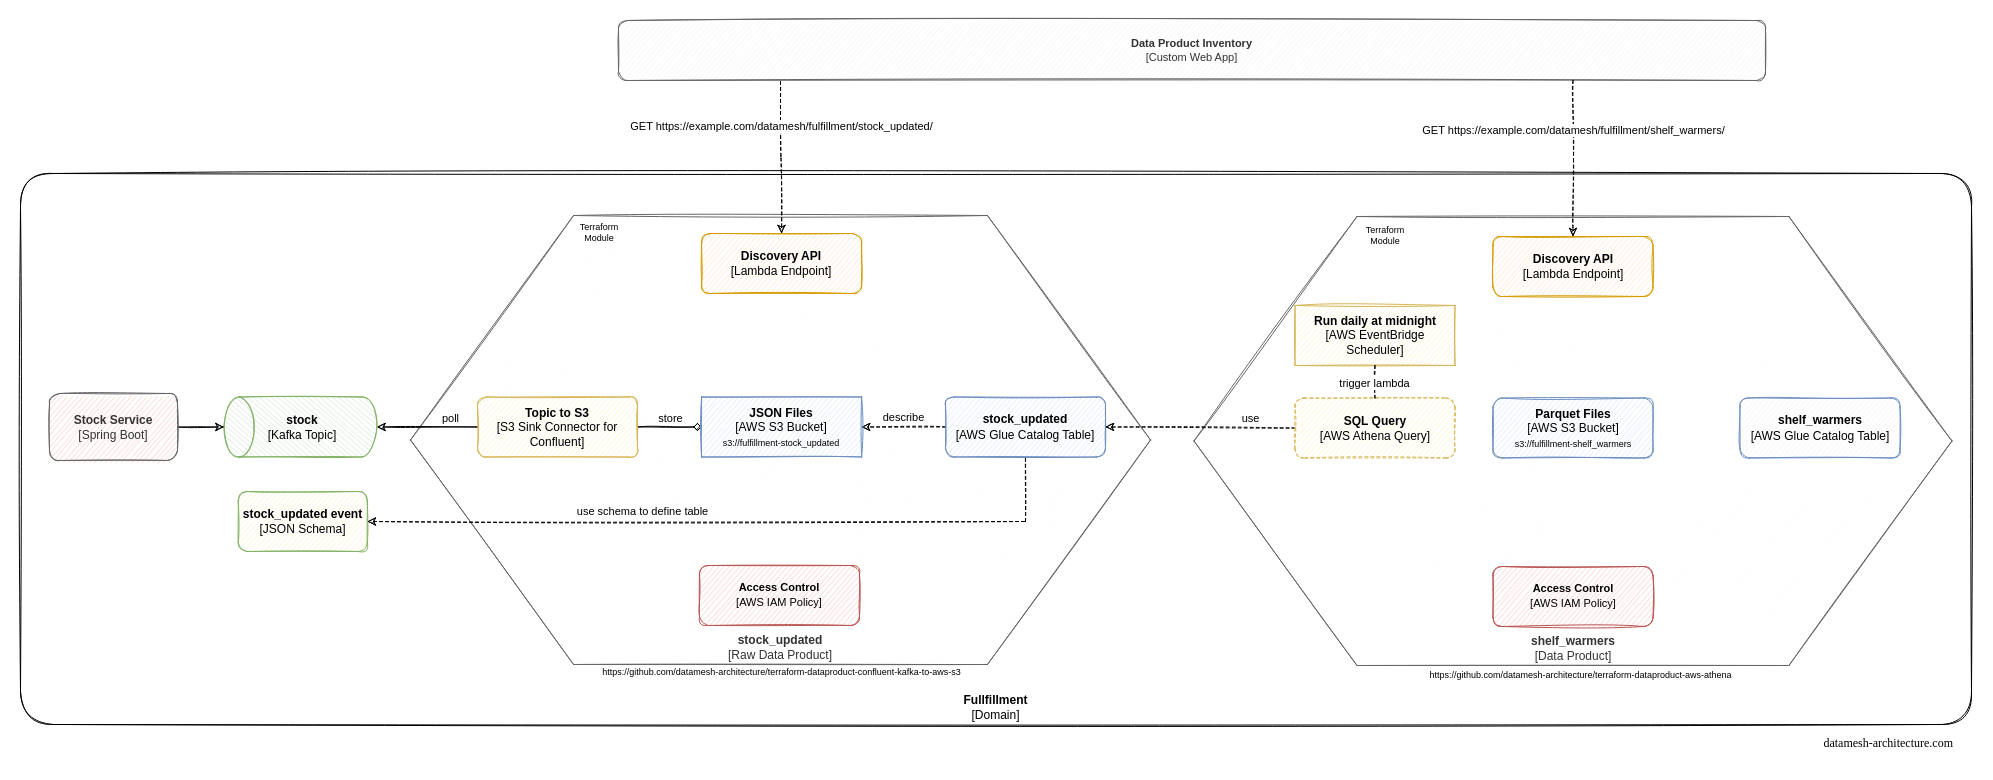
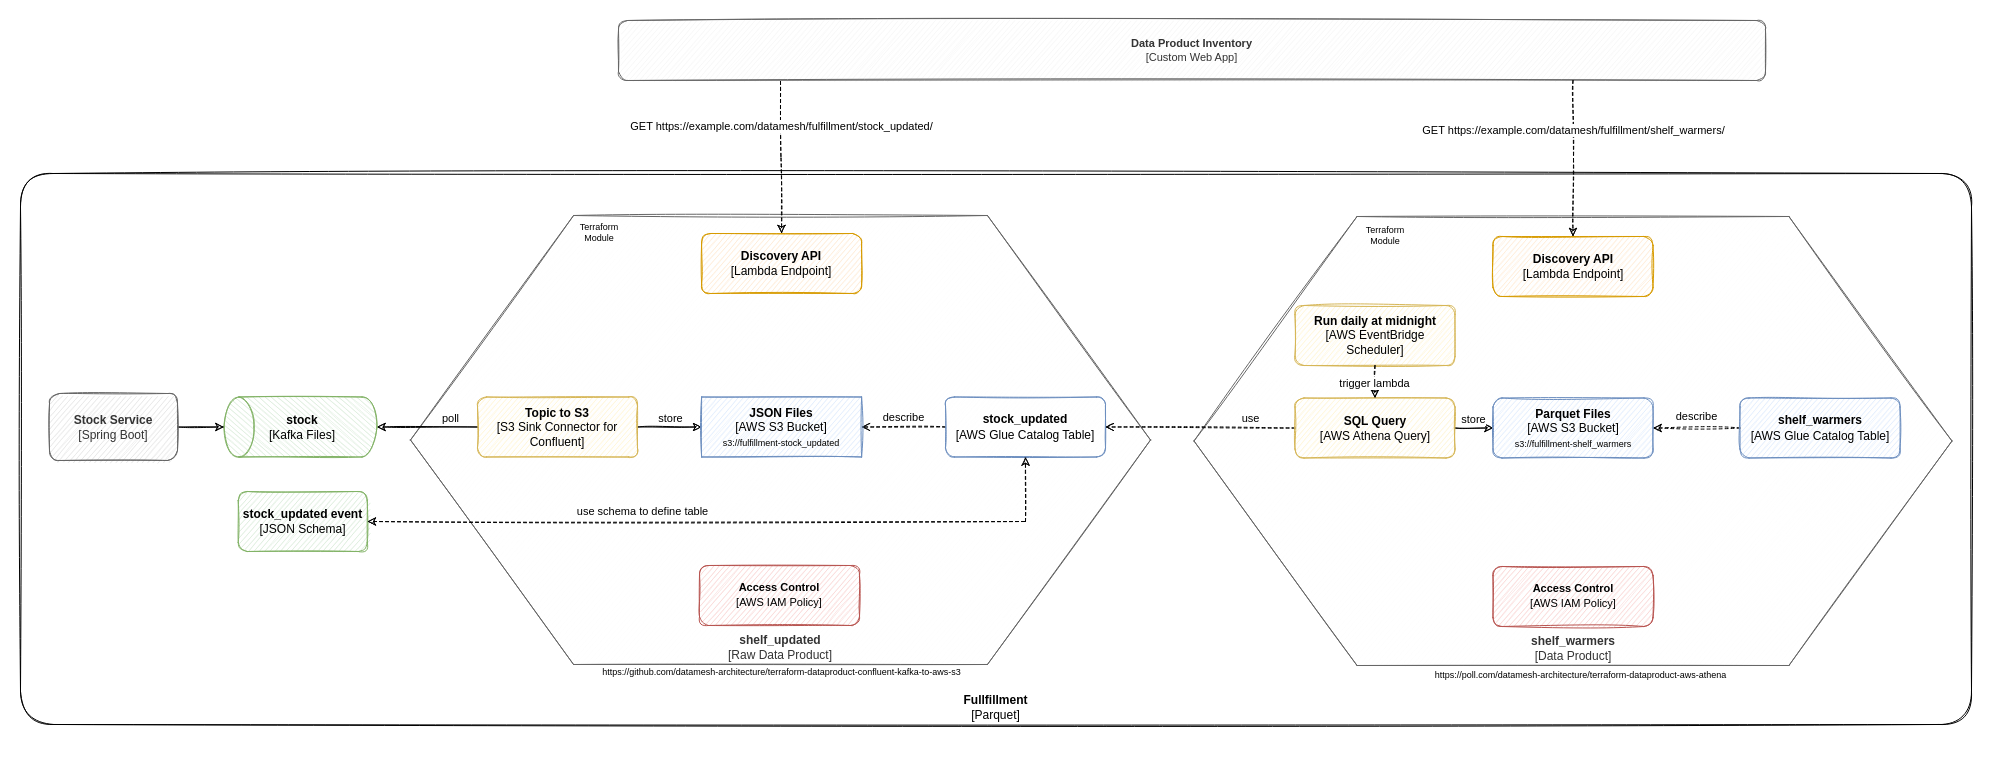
- <mxCell id="34" value="&lt;b&gt;Run daily at midnight&lt;br&gt;&lt;/b&gt;[AWS EventBridge Scheduler]" style="whiteSpace=wrap;html=1;fillColor=#fff2cc;strokeColor=#d6b656;sketch=1;rounded=0;" parent="1" vertex="1"><mxGeometry x="1294.5" y="305" width="160" height="60" as="geometry" /></mxCell>
+ <mxCell id="34" value="&lt;b&gt;Run daily at midnight&lt;br&gt;&lt;/b&gt;[AWS EventBridge Scheduler]" style="rounded=1;whiteSpace=wrap;html=1;fillColor=#fff2cc;strokeColor=#d6b656;sketch=1;" parent="1" vertex="1"><mxGeometry x="1294.5" y="305" width="160" height="60" as="geometry" /></mxCell>
- <mxCell id="35" value="" style="edgeStyle=none;rounded=0;orthogonalLoop=1;jettySize=auto;html=1;dashed=1;fontFamily=Helvetica;fontSize=11;startArrow=none;startFill=0;endArrow=none;endFill=1;entryX=0.5;entryY=0;entryDx=0;entryDy=0;sketch=1;" parent="1" source="34" target="26" edge="1"><mxGeometry relative="1" as="geometry"><mxPoint x="1349.016" y="365" as="sourcePoint" /><mxPoint x="1321.5" y="858" as="targetPoint" /></mxGeometry></mxCell>
+ <mxCell id="35" value="" style="edgeStyle=none;rounded=0;orthogonalLoop=1;jettySize=auto;html=1;dashed=1;fontFamily=Helvetica;fontSize=11;startArrow=none;startFill=0;endArrow=classic;endFill=1;entryX=0.5;entryY=0;entryDx=0;entryDy=0;sketch=1;" parent="1" source="34" target="26" edge="1"><mxGeometry relative="1" as="geometry"><mxPoint x="1349.016" y="365" as="sourcePoint" /><mxPoint x="1321.5" y="858" as="targetPoint" /></mxGeometry></mxCell>
- <mxCell id="13" value="&lt;b style=&quot;font-size: 12px;&quot;&gt;Stock Service&lt;br style=&quot;font-size: 12px;&quot;&gt;&lt;/b&gt;[Spring Boot]" style="rounded=1;whiteSpace=wrap;html=1;verticalAlign=middle;fontSize=12;fillColor=#f8cecc;fontColor=#333333;strokeColor=#666666;sketch=1;" parent="1" vertex="1"><mxGeometry x="49" y="393" width="128" height="67" as="geometry" /></mxCell>
+ <mxCell id="13" value="&lt;b style=&quot;font-size: 12px;&quot;&gt;Stock Service&lt;br style=&quot;font-size: 12px;&quot;&gt;&lt;/b&gt;[Spring Boot]" style="rounded=1;whiteSpace=wrap;html=1;verticalAlign=middle;fontSize=12;fillColor=#E0E0E0;fontColor=#333333;strokeColor=#666666;sketch=1;" parent="1" vertex="1"><mxGeometry x="49" y="393" width="128" height="67" as="geometry" /></mxCell>
- <mxCell id="9" style="rounded=0;orthogonalLoop=1;jettySize=auto;html=1;entryX=0;entryY=0.5;entryDx=0;entryDy=0;sketch=1;endArrow=diamond;" parent="1" source="11" target="41" edge="1"><mxGeometry relative="1" as="geometry"><mxPoint x="832" y="426.5" as="targetPoint" /></mxGeometry></mxCell>
+ <mxCell id="9" style="rounded=0;orthogonalLoop=1;jettySize=auto;html=1;entryX=0;entryY=0.5;entryDx=0;entryDy=0;sketch=1;" parent="1" source="11" target="41" edge="1"><mxGeometry relative="1" as="geometry"><mxPoint x="832" y="426.5" as="targetPoint" /></mxGeometry></mxCell>
- <mxCell id="14" style="rounded=0;orthogonalLoop=1;jettySize=auto;html=1;entryX=1;entryY=0.5;entryDx=0;entryDy=0;fontFamily=Helvetica;fontSize=11;dashed=1;sketch=1;" parent="1" source="16" target="41" edge="1"><mxGeometry relative="1" as="geometry" /></mxCell>
+ <mxCell id="14" style="rounded=0;orthogonalLoop=1;jettySize=auto;html=1;entryX=1;entryY=0.5;entryDx=0;entryDy=0;fontFamily=Helvetica;fontSize=11;dashed=1;sketch=1;endArrow=open;" parent="1" source="16" target="41" edge="1"><mxGeometry relative="1" as="geometry" /></mxCell>
- <mxCell id="16" value="&lt;font face=&quot;Helvetica&quot; style=&quot;font-size: 12px;&quot;&gt;&lt;b style=&quot;font-size: 12px;&quot;&gt;stock_updated&lt;br style=&quot;font-size: 12px;&quot;&gt;&lt;/b&gt;[AWS Glue Catalog Table]&lt;/font&gt;" style="rounded=1;whiteSpace=wrap;html=1;fontFamily=Courier New;fontSize=12;fillColor=#dae8fc;strokeColor=#6c8ebf;sketch=1;" parent="1" vertex="1"><mxGeometry x="945" y="396.5" width="160" height="60" as="geometry" /></mxCell>
+ <mxCell id="16" value="&lt;font face=&quot;Helvetica&quot; style=&quot;font-size: 12px;&quot;&gt;&lt;b style=&quot;font-size: 12px;&quot;&gt;stock_updated&lt;br style=&quot;font-size: 12px;&quot;&gt;&lt;/b&gt;[AWS Glue Catalog Table]&lt;/font&gt;" style="rounded=1;whiteSpace=wrap;html=1;fontFamily=Courier New;fontSize=12;fillColor=#fcfcfc;strokeColor=#6c8ebf;sketch=1;" parent="1" vertex="1"><mxGeometry x="945" y="396.5" width="160" height="60" as="geometry" /></mxCell>
- <mxCell id="23" style="rounded=0;orthogonalLoop=1;jettySize=auto;html=1;entryX=1;entryY=0.5;entryDx=0;entryDy=0;fontFamily=Helvetica;fontSize=11;startArrow=none;startFill=0;endArrow=classic;endFill=1;dashed=1;exitX=0;exitY=0.5;exitDx=0;exitDy=0;sketch=1;" parent="1" source="26" target="16" edge="1"><mxGeometry relative="1" as="geometry"><Array as="points" /></mxGeometry></mxCell>
+ <mxCell id="23" style="rounded=0;orthogonalLoop=1;jettySize=auto;html=1;entryX=1;entryY=0.5;entryDx=0;entryDy=0;fontFamily=Helvetica;fontSize=11;startArrow=none;startFill=0;endArrow=open;endFill=1;dashed=1;exitX=0;exitY=0.5;exitDx=0;exitDy=0;sketch=1;" parent="1" source="26" target="16" edge="1"><mxGeometry relative="1" as="geometry"><Array as="points" /></mxGeometry></mxCell>
- <mxCell id="8" value="&lt;b&gt;stock&lt;/b&gt;&lt;br&gt;[Kafka Topic]" style="text;html=1;strokeColor=none;fillColor=none;align=center;verticalAlign=middle;whiteSpace=wrap;rounded=0;sketch=1;" parent="1" vertex="1"><mxGeometry x="253.25" y="411.5" width="98" height="30" as="geometry" /></mxCell>
+ <mxCell id="8" value="&lt;b&gt;stock&lt;/b&gt;&lt;br&gt;[Kafka Files]" style="text;html=1;strokeColor=none;fillColor=none;align=center;verticalAlign=middle;whiteSpace=wrap;rounded=0;sketch=1;" parent="1" vertex="1"><mxGeometry x="253.25" y="411.5" width="98" height="30" as="geometry" /></mxCell>
- <mxCell id="26" value="&lt;b&gt;SQL Query&lt;br&gt;&lt;/b&gt;[AWS Athena Query]" style="rounded=1;whiteSpace=wrap;html=1;fillColor=#fff2cc;strokeColor=#d6b656;sketch=1;dashed=1;" parent="1" vertex="1"><mxGeometry x="1294.5" y="397.5" width="160" height="60" as="geometry" /></mxCell>
+ <mxCell id="26" value="&lt;b&gt;SQL Query&lt;br&gt;&lt;/b&gt;[AWS Athena Query]" style="rounded=1;whiteSpace=wrap;html=1;fillColor=#fff2cc;strokeColor=#d6b656;sketch=1;" parent="1" vertex="1"><mxGeometry x="1294.5" y="397.5" width="160" height="60" as="geometry" /></mxCell>
+ <mxCell id="25" value="store" style="edgeStyle=none;rounded=0;orthogonalLoop=1;jettySize=auto;html=1;fontFamily=Helvetica;fontSize=11;startArrow=none;startFill=0;endArrow=classic;endFill=1;sketch=1;" parent="1" source="26" target="29" edge="1"><mxGeometry x="-0.051" y="9" relative="1" as="geometry"><mxPoint as="offset" /></mxGeometry></mxCell>
+ <mxCell id="27" value="describe" style="edgeStyle=none;rounded=0;orthogonalLoop=1;jettySize=auto;html=1;dashed=1;fontFamily=Helvetica;fontSize=11;startArrow=none;startFill=0;endArrow=classic;endFill=1;exitX=0;exitY=0.5;exitDx=0;exitDy=0;entryX=1;entryY=0.5;entryDx=0;entryDy=0;sketch=1;" parent="1" source="28" target="29" edge="1"><mxGeometry y="-12" relative="1" as="geometry"><Array as="points" /><mxPoint as="offset" /></mxGeometry></mxCell>
- <mxCell id="28" value="&lt;font face=&quot;Helvetica&quot; style=&quot;font-size: 12px;&quot;&gt;&lt;b style=&quot;font-size: 12px;&quot;&gt;shelf_warmers&lt;br style=&quot;font-size: 12px;&quot;&gt;&lt;/b&gt;[AWS Glue Catalog Table]&lt;/font&gt;" style="rounded=1;whiteSpace=wrap;html=1;fontFamily=Courier New;fontSize=12;fillColor=#f5f5f5;strokeColor=#6c8ebf;sketch=1;" parent="1" vertex="1"><mxGeometry x="1739.5" y="397.5" width="160" height="60" as="geometry" /></mxCell>
+ <mxCell id="28" value="&lt;font face=&quot;Helvetica&quot; style=&quot;font-size: 12px;&quot;&gt;&lt;b style=&quot;font-size: 12px;&quot;&gt;shelf_warmers&lt;br style=&quot;font-size: 12px;&quot;&gt;&lt;/b&gt;[AWS Glue Catalog Table]&lt;/font&gt;" style="rounded=1;whiteSpace=wrap;html=1;fontFamily=Courier New;fontSize=12;fillColor=#dae8fc;strokeColor=#6c8ebf;sketch=1;" parent="1" vertex="1"><mxGeometry x="1739.5" y="397.5" width="160" height="60" as="geometry" /></mxCell>
- <mxCell id="42" value="" style="edgeStyle=orthogonalEdgeStyle;rounded=0;orthogonalLoop=1;jettySize=auto;html=1;fontFamily=Helvetica;fontSize=11;dashed=1;startArrow=classic;startFill=1;endArrow=none;endFill=0;entryX=0.5;entryY=1;entryDx=0;entryDy=0;sketch=1;" parent="1" source="21" target="16" edge="1"><mxGeometry relative="1" as="geometry"><mxPoint x="366.75" y="521" as="sourcePoint" /><mxPoint x="1147.471" y="456.5" as="targetPoint" /></mxGeometry></mxCell>
+ <mxCell id="42" value="" style="edgeStyle=orthogonalEdgeStyle;rounded=0;orthogonalLoop=1;jettySize=auto;html=1;fontFamily=Helvetica;fontSize=11;dashed=1;startArrow=classic;startFill=1;endArrow=classic;endFill=0;entryX=0.5;entryY=1;entryDx=0;entryDy=0;sketch=1;" parent="1" source="21" target="16" edge="1"><mxGeometry relative="1" as="geometry"><mxPoint x="366.75" y="521" as="sourcePoint" /><mxPoint x="1147.471" y="456.5" as="targetPoint" /></mxGeometry></mxCell>
- <mxCell id="21" value="&lt;b&gt;stock_updated event&lt;br&gt;&lt;/b&gt;[JSON Schema]" style="rounded=1;whiteSpace=wrap;html=1;fillColor=#fff2cc;strokeColor=#82b366;sketch=1;" parent="1" vertex="1"><mxGeometry x="237.75" y="491" width="129" height="60" as="geometry" /></mxCell>
+ <mxCell id="21" value="&lt;b&gt;stock_updated event&lt;br&gt;&lt;/b&gt;[JSON Schema]" style="rounded=1;whiteSpace=wrap;html=1;fillColor=#d5e8d4;strokeColor=#82b366;sketch=1;" parent="1" vertex="1"><mxGeometry x="237.75" y="491" width="129" height="60" as="geometry" /></mxCell>
- <mxCell id="4" value="&lt;b&gt;stock_updated&lt;/b&gt;&lt;br&gt;[Raw Data Product]" style="shape=hexagon;perimeter=hexagonPerimeter2;whiteSpace=wrap;html=1;fixedSize=1;rounded=0;glass=0;fontFamily=Helvetica;fontSize=12;size=163.059;verticalAlign=bottom;fillColor=#FCFCFC;fontColor=#333333;strokeColor=#666666;sketch=1;" parent="1" vertex="1"><mxGeometry x="410" y="215" width="740" height="449" as="geometry" /></mxCell>
+ <mxCell id="4" value="&lt;b&gt;shelf_updated&lt;/b&gt;&lt;br&gt;[Raw Data Product]" style="shape=hexagon;perimeter=hexagonPerimeter2;whiteSpace=wrap;html=1;fixedSize=1;rounded=0;glass=0;fontFamily=Helvetica;fontSize=12;size=163.059;verticalAlign=bottom;fillColor=#FCFCFC;fontColor=#333333;strokeColor=#666666;sketch=1;" parent="1" vertex="1"><mxGeometry x="410" y="215" width="740" height="449" as="geometry" /></mxCell>
- <mxCell id="38" value="https://github.com/datamesh-architecture/terraform-dataproduct-aws-athena" style="text;html=1;strokeColor=none;fillColor=none;align=center;verticalAlign=middle;whiteSpace=wrap;rounded=0;glass=0;fontFamily=Helvetica;fontSize=9;sketch=1;" parent="1" vertex="1"><mxGeometry x="1371" y="660" width="419" height="30" as="geometry" /></mxCell>
+ <mxCell id="38" value="https://poll.com/datamesh-architecture/terraform-dataproduct-aws-athena" style="text;html=1;strokeColor=none;fillColor=none;align=center;verticalAlign=middle;whiteSpace=wrap;rounded=0;glass=0;fontFamily=Helvetica;fontSize=9;sketch=1;" parent="1" vertex="1"><mxGeometry x="1371" y="660" width="419" height="30" as="geometry" /></mxCell>
- <mxCell id="2" value="&lt;b&gt;Fullfillment&lt;/b&gt;&lt;br&gt;[Domain]" style="rounded=1;whiteSpace=wrap;html=1;verticalAlign=bottom;fontStyle=0;arcSize=6;sketch=1;" parent="1" vertex="1"><mxGeometry x="20" y="173" width="1951" height="551" as="geometry" /></mxCell>
+ <mxCell id="2" value="&lt;b&gt;Fullfillment&lt;/b&gt;&lt;br&gt;[Parquet]" style="rounded=1;whiteSpace=wrap;html=1;verticalAlign=bottom;fontStyle=0;arcSize=6;sketch=1;" parent="1" vertex="1"><mxGeometry x="20" y="173" width="1951" height="551" as="geometry" /></mxCell>
- <mxCell id="45" value="datamesh-architecture.com" style="text;html=1;strokeColor=none;fillColor=none;align=right;verticalAlign=middle;whiteSpace=wrap;rounded=0;sketch=1;fillStyle=hachure;fontFamily=Architects Daughter;fontSource=https%3A%2F%2Ffonts.googleapis.com%2Fcss%3Ffamily%3DArchitects%2BDaughter;fontSize=12;fontColor=#000000;" parent="1" vertex="1"><mxGeometry x="1684.5" y="728" width="270" height="30" as="geometry" /></mxCell>
